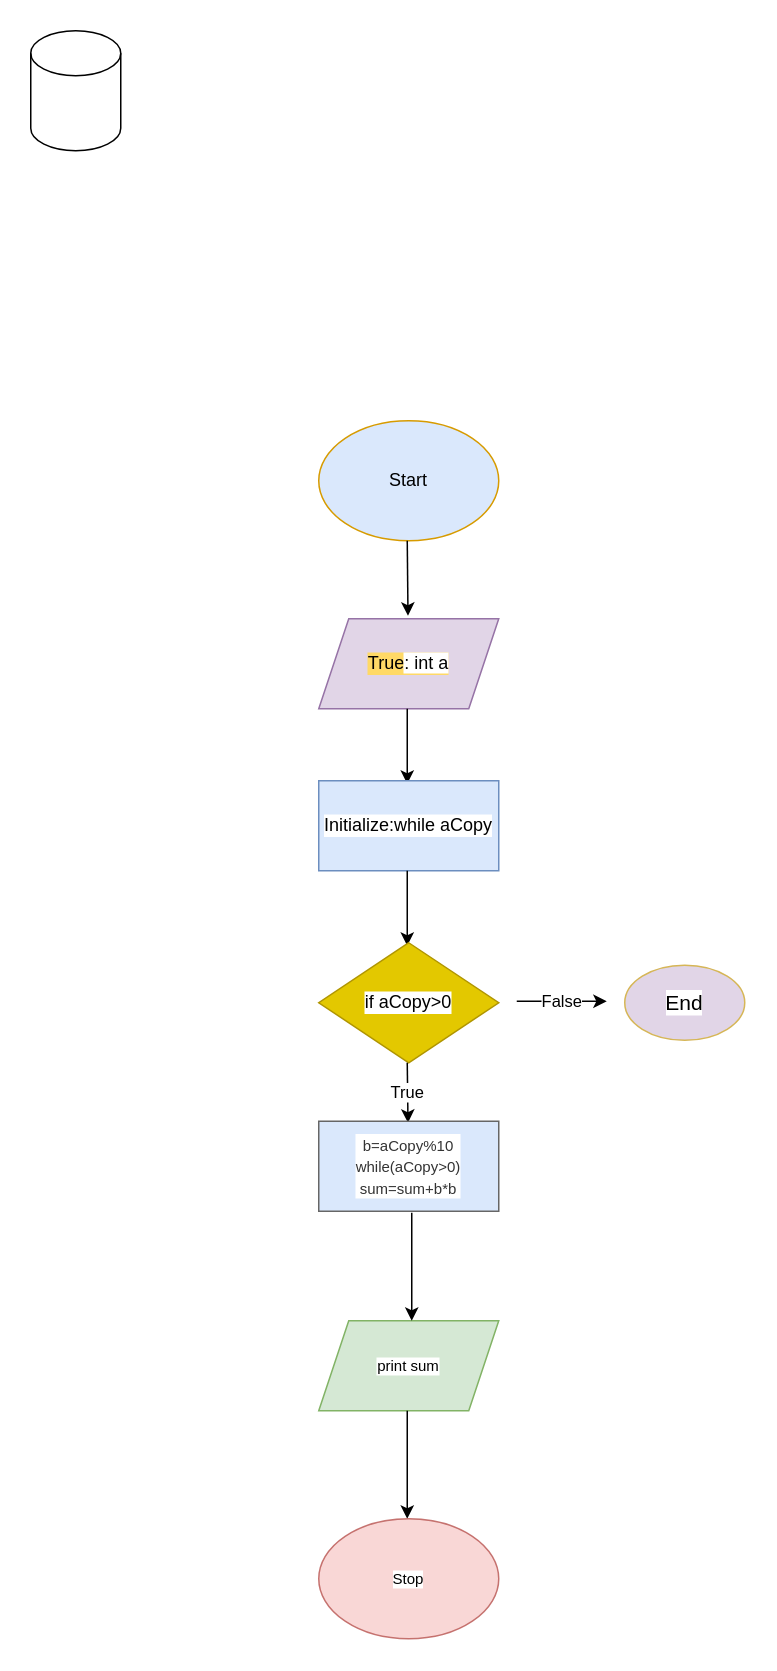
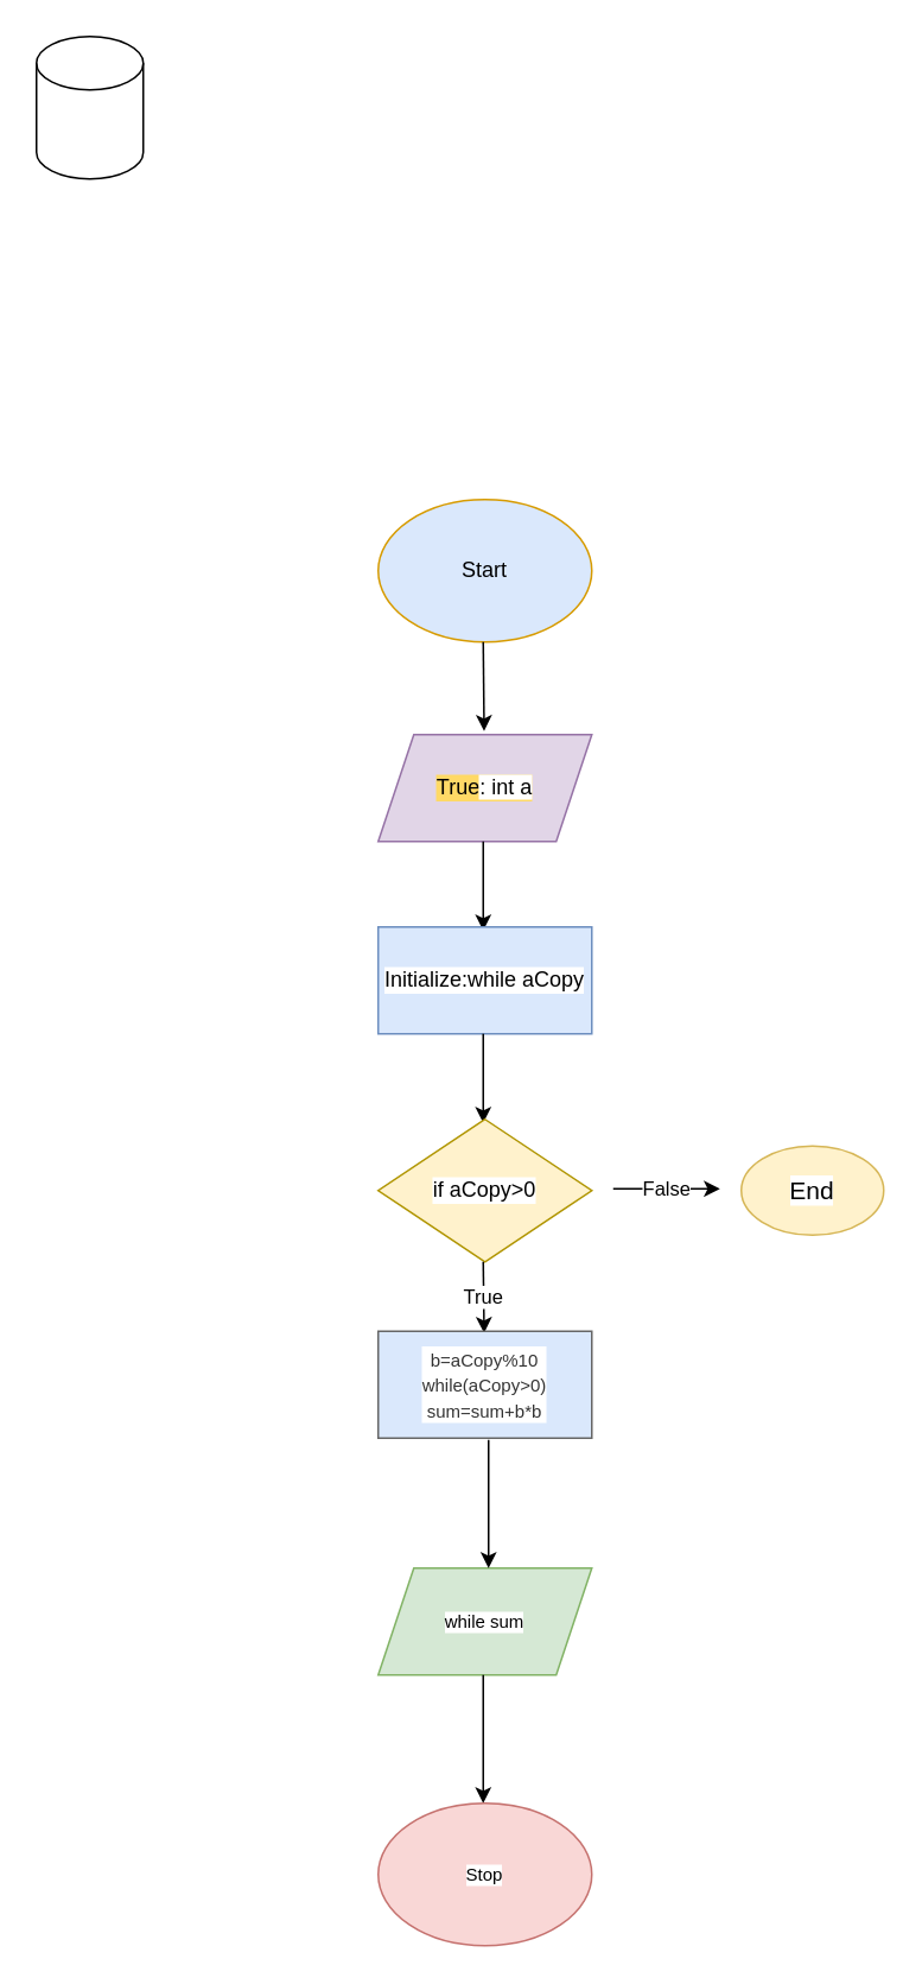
- <mxCell id="9" value="if aCopy&amp;gt;0" style="rhombus;whiteSpace=wrap;html=1;labelBackgroundColor=#FFFFFF;fillColor=#e3c800;fontColor=#000000;strokeColor=#B09500;" vertex="1" parent="1"><mxGeometry x="212" y="628" width="120" height="80" as="geometry" /></mxCell>
+ <mxCell id="9" value="if aCopy&amp;gt;0" style="rhombus;whiteSpace=wrap;html=1;labelBackgroundColor=#FFFFFF;fillColor=#fff2cc;fontColor=#000000;strokeColor=#B09500;" vertex="1" parent="1"><mxGeometry x="212" y="628" width="120" height="80" as="geometry" /></mxCell>
- <mxCell id="12" value="&lt;font style=&quot;font-size: 14px;&quot;&gt;End&lt;/font&gt;" style="ellipse;whiteSpace=wrap;html=1;labelBackgroundColor=#FFFFFF;fillColor=#e1d5e7;strokeColor=#d6b656;" vertex="1" parent="1"><mxGeometry x="416" y="643" width="80" height="50" as="geometry" /></mxCell>
+ <mxCell id="12" value="&lt;font style=&quot;font-size: 14px;&quot;&gt;End&lt;/font&gt;" style="ellipse;whiteSpace=wrap;html=1;labelBackgroundColor=#FFFFFF;fillColor=#fff2cc;strokeColor=#d6b656;" vertex="1" parent="1"><mxGeometry x="416" y="643" width="80" height="50" as="geometry" /></mxCell>
- <mxCell id="14" value="print sum" style="shape=parallelogram;perimeter=parallelogramPerimeter;whiteSpace=wrap;html=1;fixedSize=1;labelBackgroundColor=#FFFFFF;fontSize=10;fillColor=#d5e8d4;strokeColor=#82b366;" vertex="1" parent="1"><mxGeometry x="212" y="880" width="120" height="60" as="geometry" /></mxCell>
+ <mxCell id="14" value="while sum" style="shape=parallelogram;perimeter=parallelogramPerimeter;whiteSpace=wrap;html=1;fixedSize=1;labelBackgroundColor=#FFFFFF;fontSize=10;fillColor=#d5e8d4;strokeColor=#82b366;" vertex="1" parent="1"><mxGeometry x="212" y="880" width="120" height="60" as="geometry" /></mxCell>
